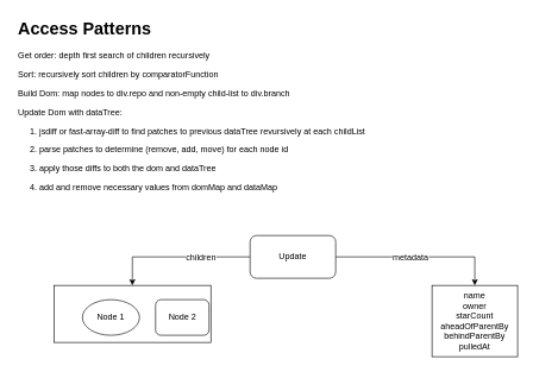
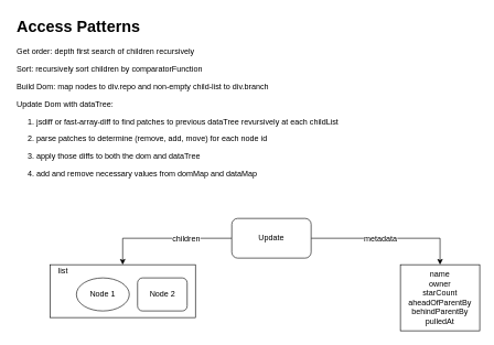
+ <mxCell id="11" value="list" style="text;html=1;strokeColor=none;fillColor=none;align=center;verticalAlign=middle;whiteSpace=wrap;rounded=0;" parent="1" vertex="1"><mxGeometry x="75" y="400" width="40" height="20" as="geometry" /></mxCell>
- <mxCell id="9" value="Node 2" style="rounded=1;whiteSpace=wrap;html=1;" parent="1" vertex="1"><mxGeometry x="217.5" y="420" width="75" height="50" as="geometry" /></mxCell>
+ <mxCell id="9" value="Node 2" style="rounded=1;whiteSpace=wrap;html=1;" parent="1" vertex="1"><mxGeometry x="207.5" y="420" width="75" height="50" as="geometry" /></mxCell>
